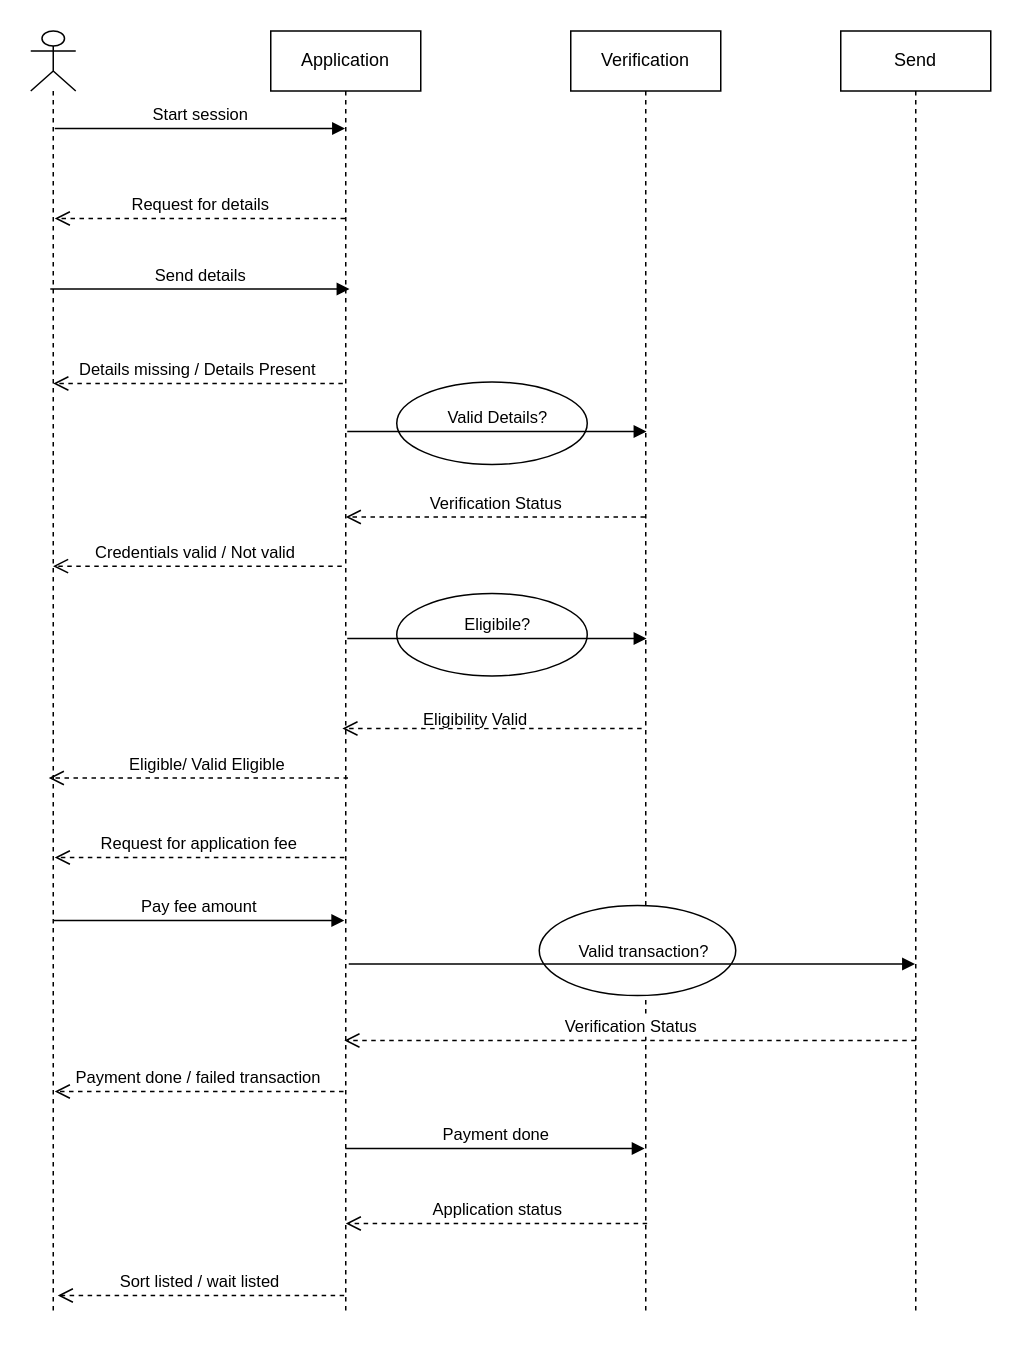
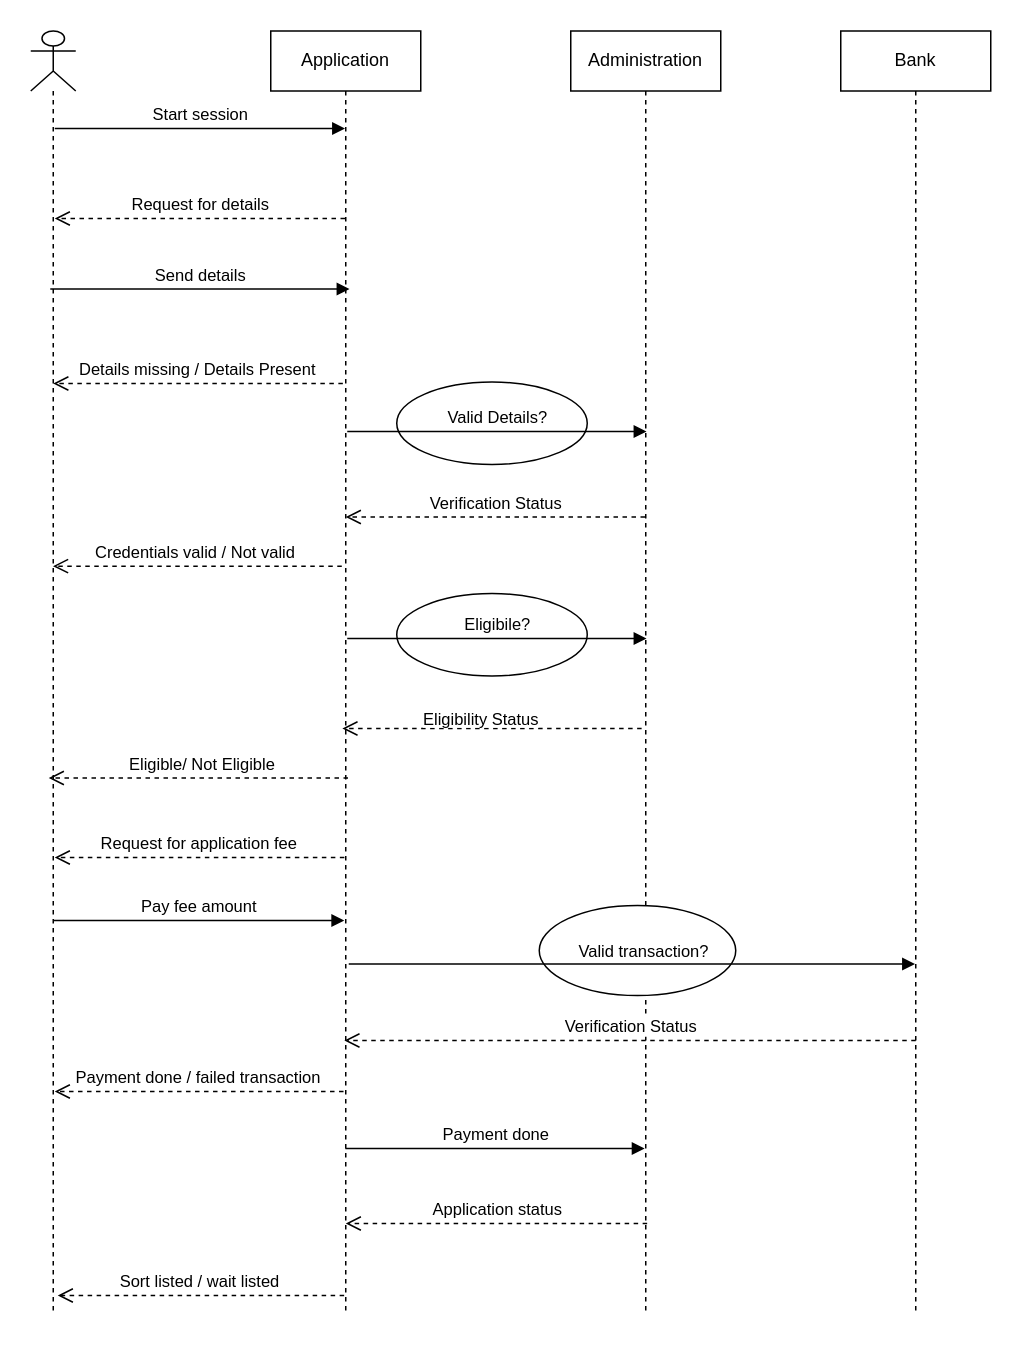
- <mxCell id="3" value="Verification" style="shape=umlLifeline;perimeter=lifelinePerimeter;whiteSpace=wrap;html=1;container=1;dropTarget=0;collapsible=0;recursiveResize=0;outlineConnect=0;portConstraint=eastwest;newEdgeStyle={&quot;curved&quot;:0,&quot;rounded&quot;:0};" vertex="1" parent="1"><mxGeometry x="380" y="20" width="100" height="855" as="geometry" /></mxCell>
+ <mxCell id="3" value="Administration" style="shape=umlLifeline;perimeter=lifelinePerimeter;whiteSpace=wrap;html=1;container=1;dropTarget=0;collapsible=0;recursiveResize=0;outlineConnect=0;portConstraint=eastwest;newEdgeStyle={&quot;curved&quot;:0,&quot;rounded&quot;:0};" vertex="1" parent="1"><mxGeometry x="380" y="20" width="100" height="855" as="geometry" /></mxCell>
- <mxCell id="8" value="Send" style="shape=umlLifeline;perimeter=lifelinePerimeter;whiteSpace=wrap;html=1;container=1;dropTarget=0;collapsible=0;recursiveResize=0;outlineConnect=0;portConstraint=eastwest;newEdgeStyle={&quot;curved&quot;:0,&quot;rounded&quot;:0};" vertex="1" parent="1"><mxGeometry x="560" y="20" width="100" height="855" as="geometry" /></mxCell>
+ <mxCell id="8" value="Bank" style="shape=umlLifeline;perimeter=lifelinePerimeter;whiteSpace=wrap;html=1;container=1;dropTarget=0;collapsible=0;recursiveResize=0;outlineConnect=0;portConstraint=eastwest;newEdgeStyle={&quot;curved&quot;:0,&quot;rounded&quot;:0};" vertex="1" parent="1"><mxGeometry x="560" y="20" width="100" height="855" as="geometry" /></mxCell>
- <mxCell id="23" value="&lt;span style=&quot;font-size: 11px; text-align: center; text-wrap: nowrap; background-color: rgb(255, 255, 255);&quot;&gt;Eligibility Valid&lt;/span&gt;" style="text;whiteSpace=wrap;html=1;" vertex="1" parent="1"><mxGeometry x="280" y="465" width="120" height="40" as="geometry" /></mxCell>
+ <mxCell id="23" value="&lt;span style=&quot;font-size: 11px; text-align: center; text-wrap: nowrap; background-color: rgb(255, 255, 255);&quot;&gt;Eligibility Status&lt;/span&gt;" style="text;whiteSpace=wrap;html=1;" vertex="1" parent="1"><mxGeometry x="280" y="465" width="120" height="40" as="geometry" /></mxCell>
- <mxCell id="25" value="&lt;span style=&quot;color: rgb(0, 0, 0); font-family: Helvetica; font-size: 11px; font-style: normal; font-variant-ligatures: normal; font-variant-caps: normal; font-weight: 400; letter-spacing: normal; orphans: 2; text-align: center; text-indent: 0px; text-transform: none; widows: 2; word-spacing: 0px; -webkit-text-stroke-width: 0px; white-space: nowrap; background-color: rgb(255, 255, 255); text-decoration-thickness: initial; text-decoration-style: initial; text-decoration-color: initial; display: inline !important; float: none;&quot;&gt;Eligible/ Valid Eligible&lt;/span&gt;" style="text;whiteSpace=wrap;html=1;" vertex="1" parent="1"><mxGeometry x="84" y="495" width="110" height="40" as="geometry" /></mxCell>
+ <mxCell id="25" value="&lt;span style=&quot;color: rgb(0, 0, 0); font-family: Helvetica; font-size: 11px; font-style: normal; font-variant-ligatures: normal; font-variant-caps: normal; font-weight: 400; letter-spacing: normal; orphans: 2; text-align: center; text-indent: 0px; text-transform: none; widows: 2; word-spacing: 0px; -webkit-text-stroke-width: 0px; white-space: nowrap; background-color: rgb(255, 255, 255); text-decoration-thickness: initial; text-decoration-style: initial; text-decoration-color: initial; display: inline !important; float: none;&quot;&gt;Eligible/ Not Eligible&lt;/span&gt;" style="text;whiteSpace=wrap;html=1;" vertex="1" parent="1"><mxGeometry x="84" y="495" width="110" height="40" as="geometry" /></mxCell>
